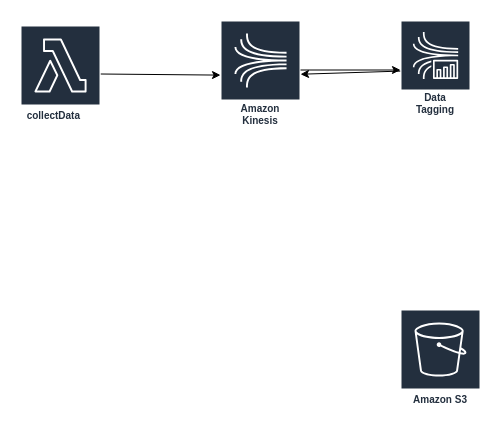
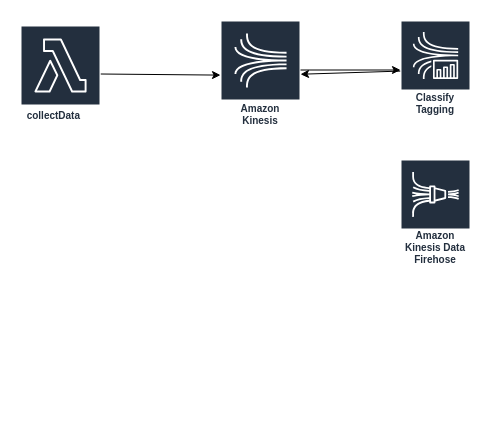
- <mxCell id="5" value="Data&lt;br&gt;Tagging" style="sketch=0;outlineConnect=0;fontColor=#232F3E;gradientColor=none;strokeColor=#ffffff;fillColor=#232F3E;dashed=0;verticalLabelPosition=middle;verticalAlign=bottom;align=center;html=1;whiteSpace=wrap;fontSize=10;fontStyle=1;spacing=3;shape=mxgraph.aws4.productIcon;prIcon=mxgraph.aws4.kinesis_data_analytics;" vertex="1" parent="1"><mxGeometry x="400" y="20" width="70" height="99" as="geometry" /></mxCell>
+ <mxCell id="5" value="Classify&lt;br&gt;Tagging" style="sketch=0;outlineConnect=0;fontColor=#232F3E;gradientColor=none;strokeColor=#ffffff;fillColor=#232F3E;dashed=0;verticalLabelPosition=middle;verticalAlign=bottom;align=center;html=1;whiteSpace=wrap;fontSize=10;fontStyle=1;spacing=3;shape=mxgraph.aws4.productIcon;prIcon=mxgraph.aws4.kinesis_data_analytics;" vertex="1" parent="1"><mxGeometry x="400" y="20" width="70" height="99" as="geometry" /></mxCell>
+ <mxCell id="6" value="Amazon Kinesis Data Firehose" style="sketch=0;outlineConnect=0;fontColor=#232F3E;gradientColor=none;strokeColor=#ffffff;fillColor=#232F3E;dashed=0;verticalLabelPosition=middle;verticalAlign=bottom;align=center;html=1;whiteSpace=wrap;fontSize=10;fontStyle=1;spacing=3;shape=mxgraph.aws4.productIcon;prIcon=mxgraph.aws4.kinesis_data_firehose;" vertex="1" parent="1"><mxGeometry x="400" y="159" width="70" height="110" as="geometry" /></mxCell>
- <mxCell id="7" value="Amazon S3" style="sketch=0;outlineConnect=0;fontColor=#232F3E;gradientColor=none;strokeColor=#ffffff;fillColor=#232F3E;dashed=0;verticalLabelPosition=middle;verticalAlign=bottom;align=center;html=1;whiteSpace=wrap;fontSize=10;fontStyle=1;spacing=3;shape=mxgraph.aws4.productIcon;prIcon=mxgraph.aws4.s3;" vertex="1" parent="1"><mxGeometry x="400" y="309" width="80" height="100" as="geometry" /></mxCell>
